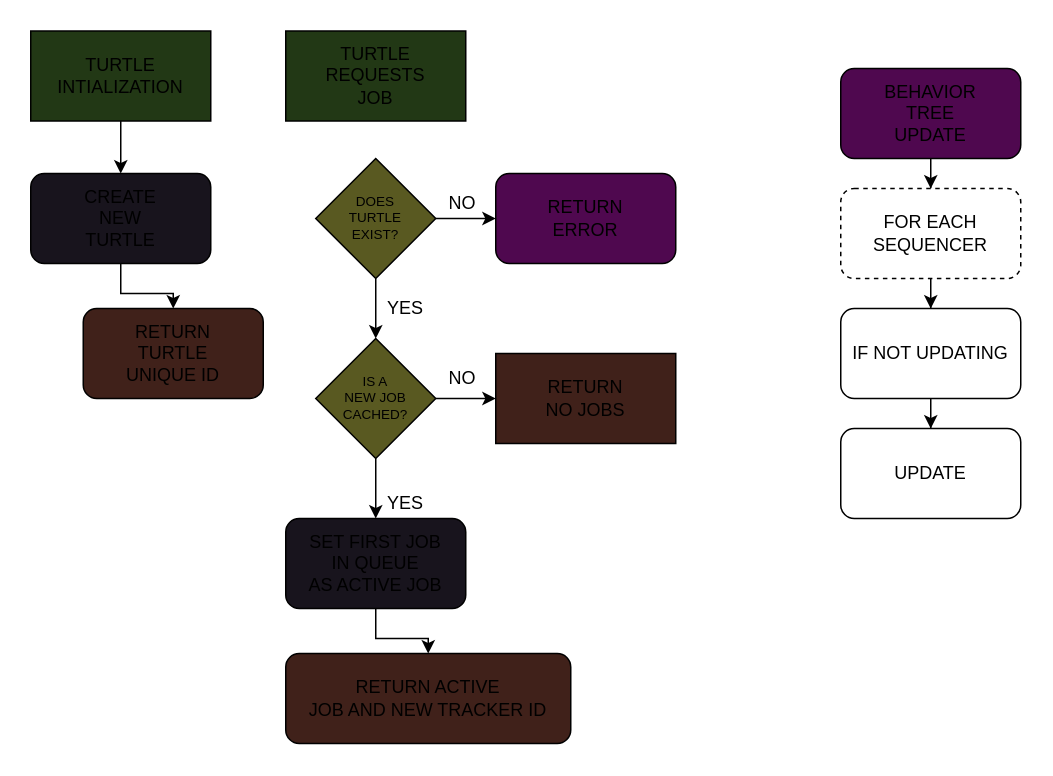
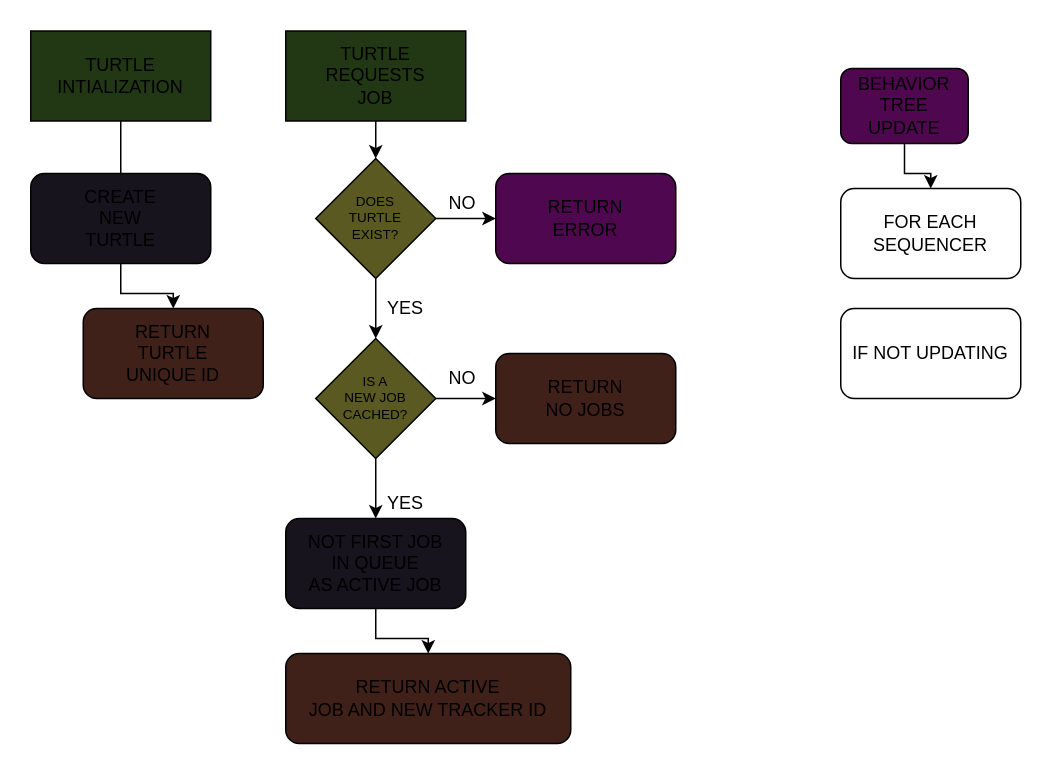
- <mxCell id="7" value="BEHAVIOR&lt;br&gt;TREE&lt;br&gt;UPDATE" style="rounded=1;whiteSpace=wrap;html=1;fillColor=#4F084F;" vertex="1" parent="1"><mxGeometry x="560" y="45" width="120" height="60" as="geometry" /></mxCell>
+ <mxCell id="7" value="BEHAVIOR&lt;br&gt;TREE&lt;br&gt;UPDATE" style="rounded=1;whiteSpace=wrap;html=1;fillColor=#4F084F;" vertex="1" parent="1"><mxGeometry x="560" y="45" width="85" height="50" as="geometry" /></mxCell>
+ <mxCell id="2" style="edgeStyle=orthogonalEdgeStyle;rounded=0;orthogonalLoop=1;jettySize=auto;html=1;entryX=0.5;entryY=0;entryDx=0;entryDy=0;" edge="1" parent="1" source="3" target="17"><mxGeometry relative="1" as="geometry" /></mxCell>
- <mxCell id="4" style="edgeStyle=orthogonalEdgeStyle;rounded=0;orthogonalLoop=1;jettySize=auto;html=1;entryX=0.5;entryY=0;entryDx=0;entryDy=0;" edge="1" parent="1" source="5" target="14"><mxGeometry relative="1" as="geometry" /></mxCell>
+ <mxCell id="4" style="edgeStyle=orthogonalEdgeStyle;rounded=0;orthogonalLoop=1;jettySize=auto;html=1;entryX=0.5;entryY=0;entryDx=0;entryDy=0;endArrow=none;" edge="1" parent="1" source="5" target="14"><mxGeometry relative="1" as="geometry" /></mxCell>
- <mxCell id="12" value="FOR EACH SEQUENCER" style="rounded=1;whiteSpace=wrap;html=1;dashed=1;" vertex="1" parent="1"><mxGeometry x="560" y="125" width="120" height="60" as="geometry" /></mxCell>
+ <mxCell id="12" value="FOR EACH SEQUENCER" style="rounded=1;whiteSpace=wrap;html=1;" vertex="1" parent="1"><mxGeometry x="560" y="125" width="120" height="60" as="geometry" /></mxCell>
- <mxCell id="11" style="edgeStyle=orthogonalEdgeStyle;rounded=0;orthogonalLoop=1;jettySize=auto;html=1;entryX=0.5;entryY=0;entryDx=0;entryDy=0;" edge="1" parent="1" source="12" target="9"><mxGeometry relative="1" as="geometry" /></mxCell>
- <mxCell id="22" value="RETURN&lt;br&gt;NO JOBS" style="whiteSpace=wrap;html=1;fillColor=#40211A;rounded=0;" vertex="1" parent="1"><mxGeometry x="330" y="235" width="120" height="60" as="geometry" /></mxCell>
+ <mxCell id="22" value="RETURN&lt;br&gt;NO JOBS" style="rounded=1;whiteSpace=wrap;html=1;fillColor=#40211A;" vertex="1" parent="1"><mxGeometry x="330" y="235" width="120" height="60" as="geometry" /></mxCell>
- <mxCell id="8" style="edgeStyle=orthogonalEdgeStyle;rounded=0;orthogonalLoop=1;jettySize=auto;html=1;entryX=0.5;entryY=0;entryDx=0;entryDy=0;" edge="1" parent="1" source="9" target="10"><mxGeometry relative="1" as="geometry" /></mxCell>
- <mxCell id="10" value="UPDATE&lt;br&gt;" style="rounded=1;whiteSpace=wrap;html=1;" vertex="1" parent="1"><mxGeometry x="560" y="285" width="120" height="60" as="geometry" /></mxCell>
- <mxCell id="28" value="SET FIRST JOB&lt;br&gt;IN QUEUE&lt;br&gt;AS ACTIVE JOB" style="rounded=1;whiteSpace=wrap;html=1;fillColor=#18141D;" vertex="1" parent="1"><mxGeometry x="190" y="345" width="120" height="60" as="geometry" /></mxCell>
+ <mxCell id="28" value="NOT FIRST JOB&lt;br&gt;IN QUEUE&lt;br&gt;AS ACTIVE JOB" style="rounded=1;whiteSpace=wrap;html=1;fillColor=#18141D;" vertex="1" parent="1"><mxGeometry x="190" y="345" width="120" height="60" as="geometry" /></mxCell>
